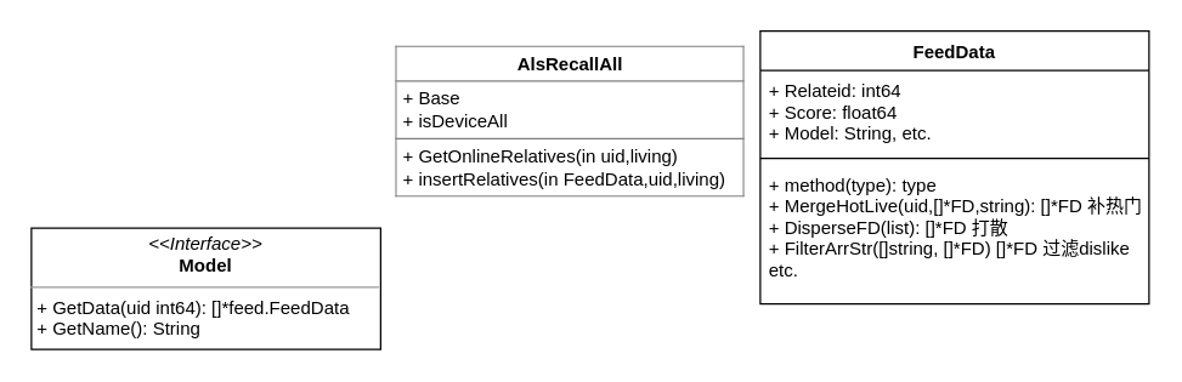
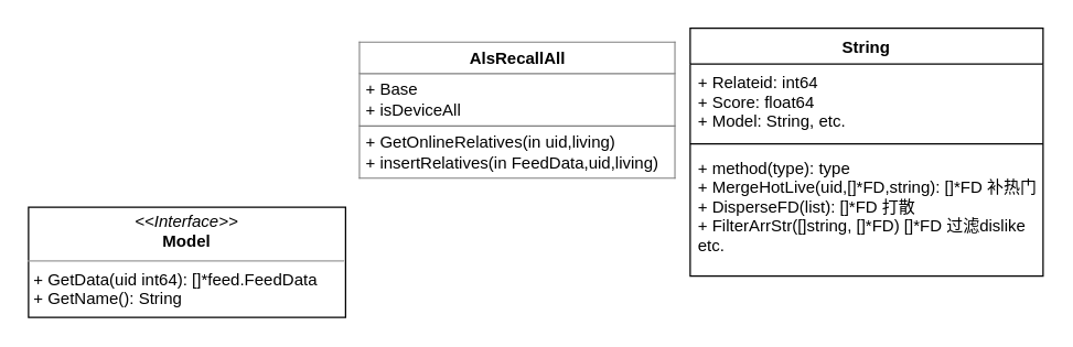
- <mxCell id="4" value="FeedData" style="swimlane;fontStyle=1;align=center;verticalAlign=top;childLayout=stackLayout;horizontal=1;startSize=26;horizontalStack=0;resizeParent=1;resizeParentMax=0;resizeLast=0;collapsible=1;marginBottom=0;" vertex="1" parent="1"><mxGeometry x="500" y="20" width="256" height="180" as="geometry" /></mxCell>
+ <mxCell id="4" value="String" style="swimlane;fontStyle=1;align=center;verticalAlign=top;childLayout=stackLayout;horizontal=1;startSize=26;horizontalStack=0;resizeParent=1;resizeParentMax=0;resizeLast=0;collapsible=1;marginBottom=0;" vertex="1" parent="1"><mxGeometry x="500" y="20" width="256" height="180" as="geometry" /></mxCell>
